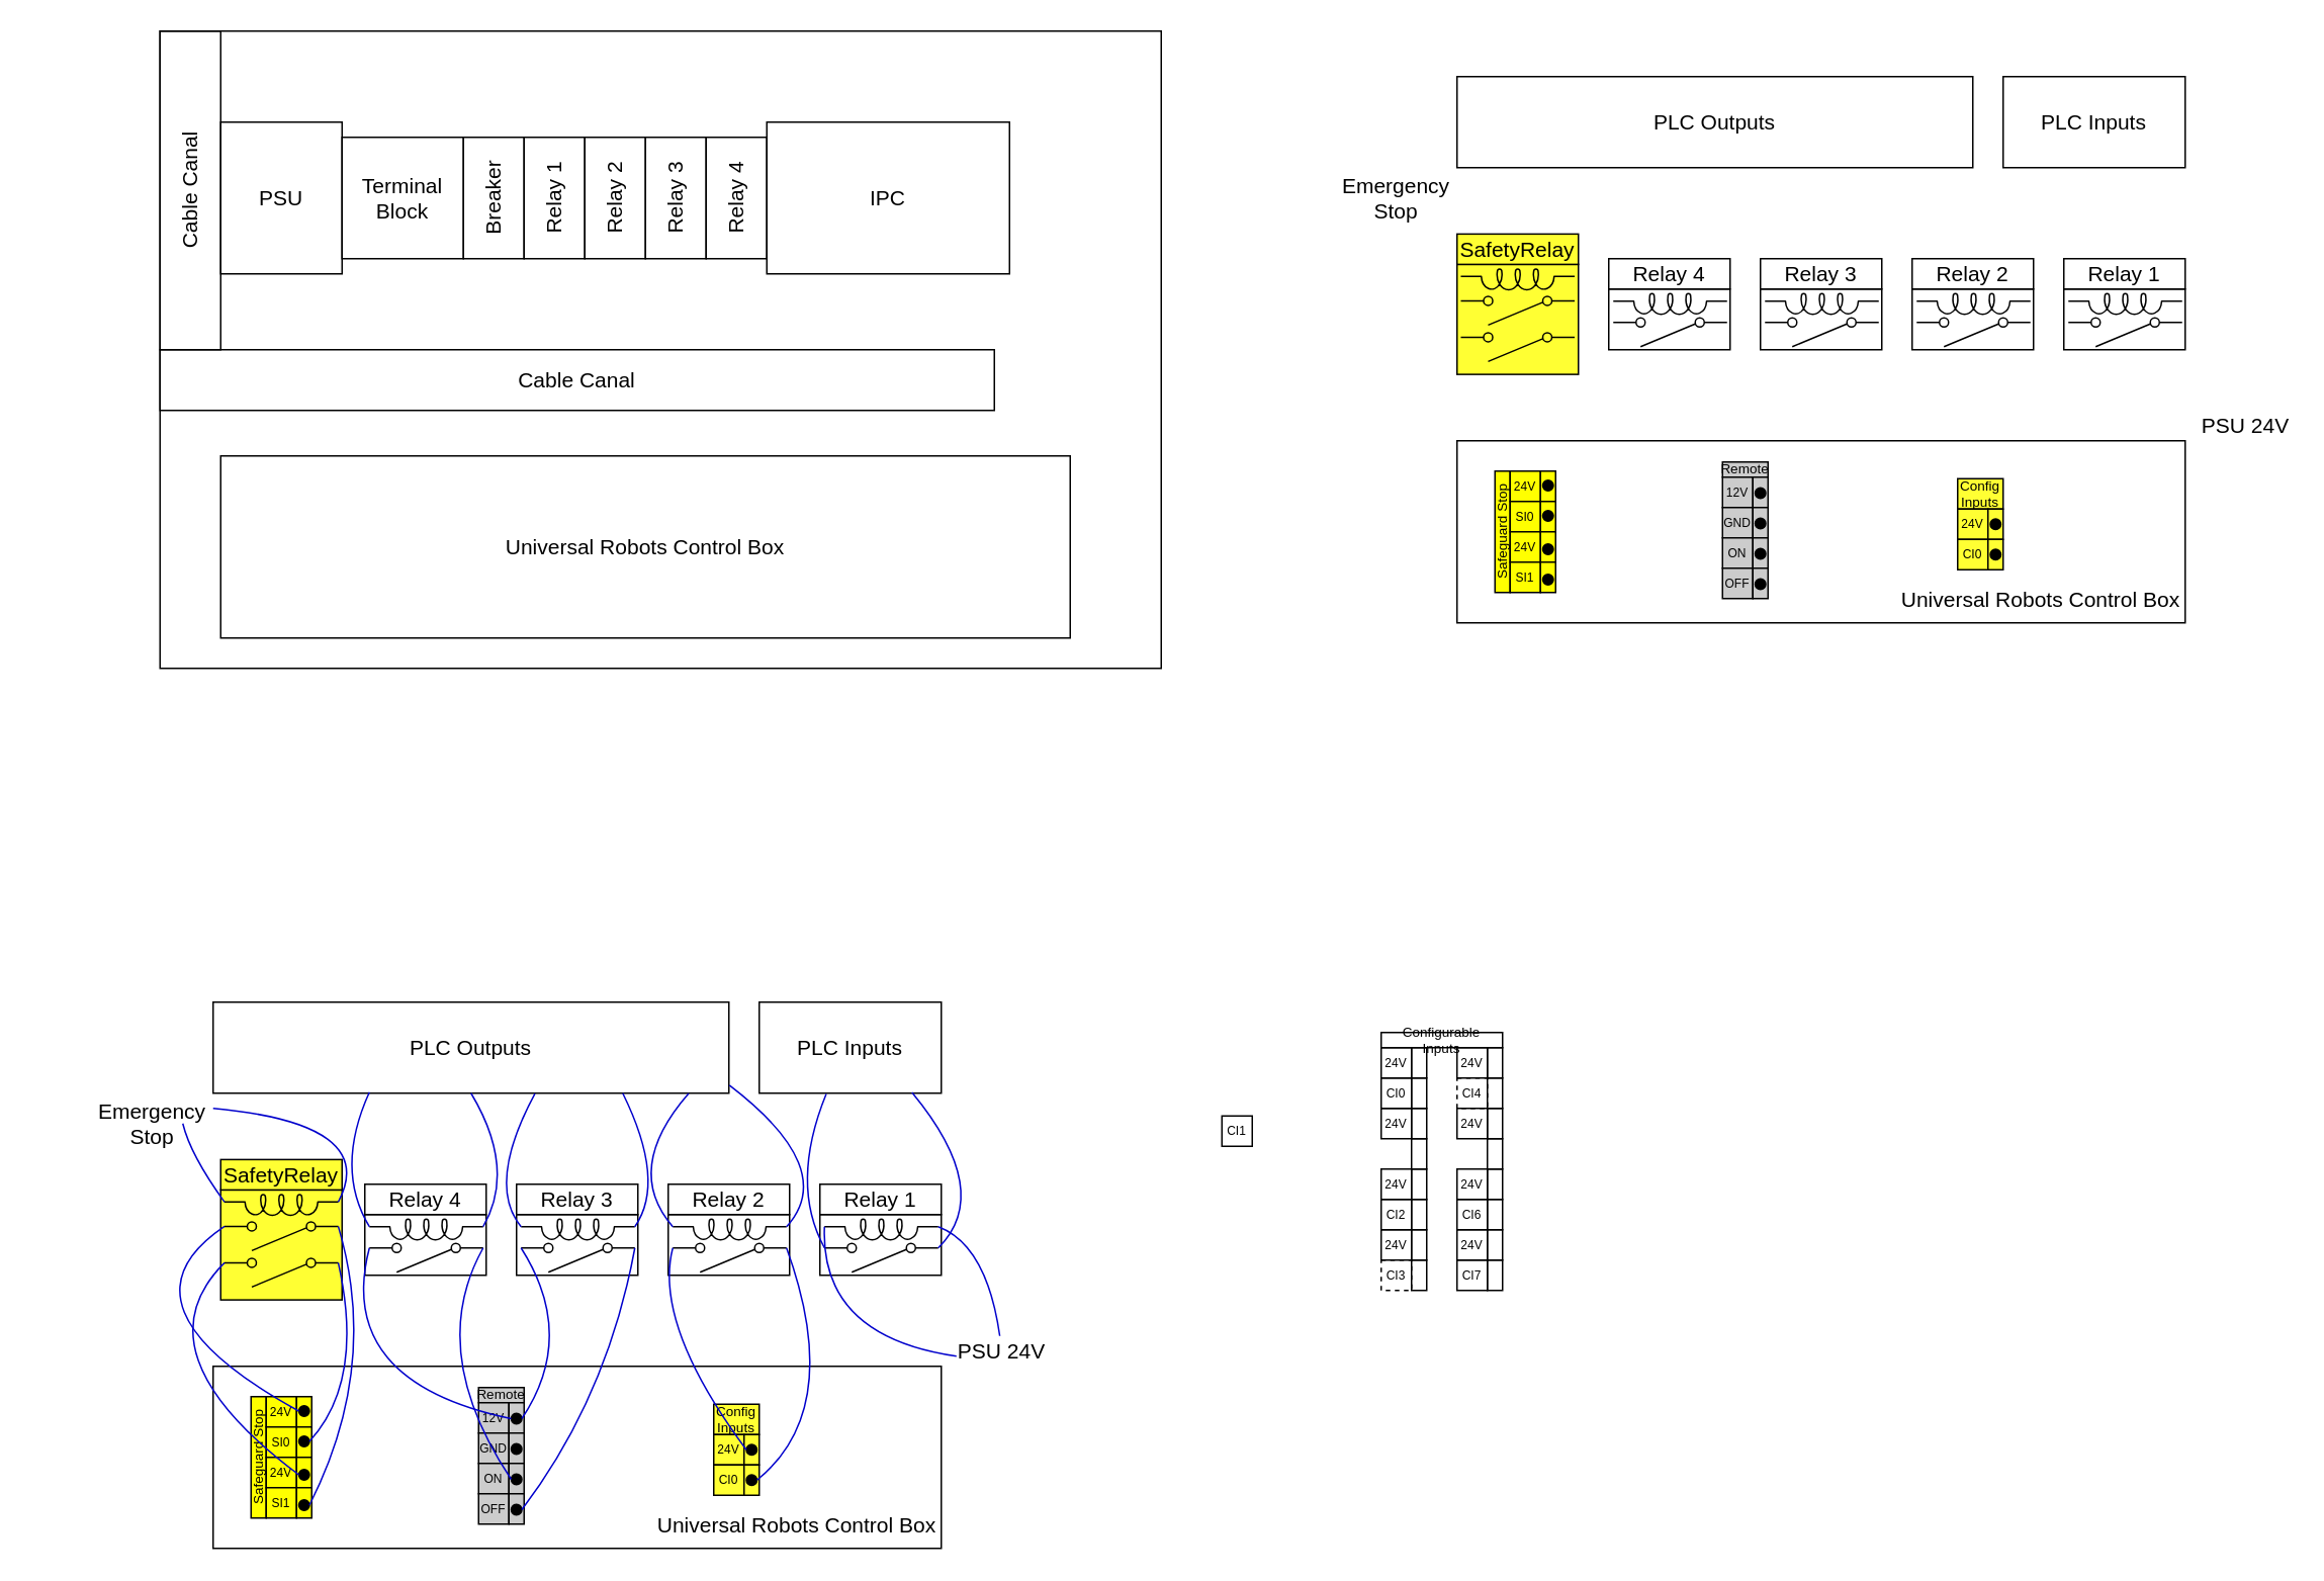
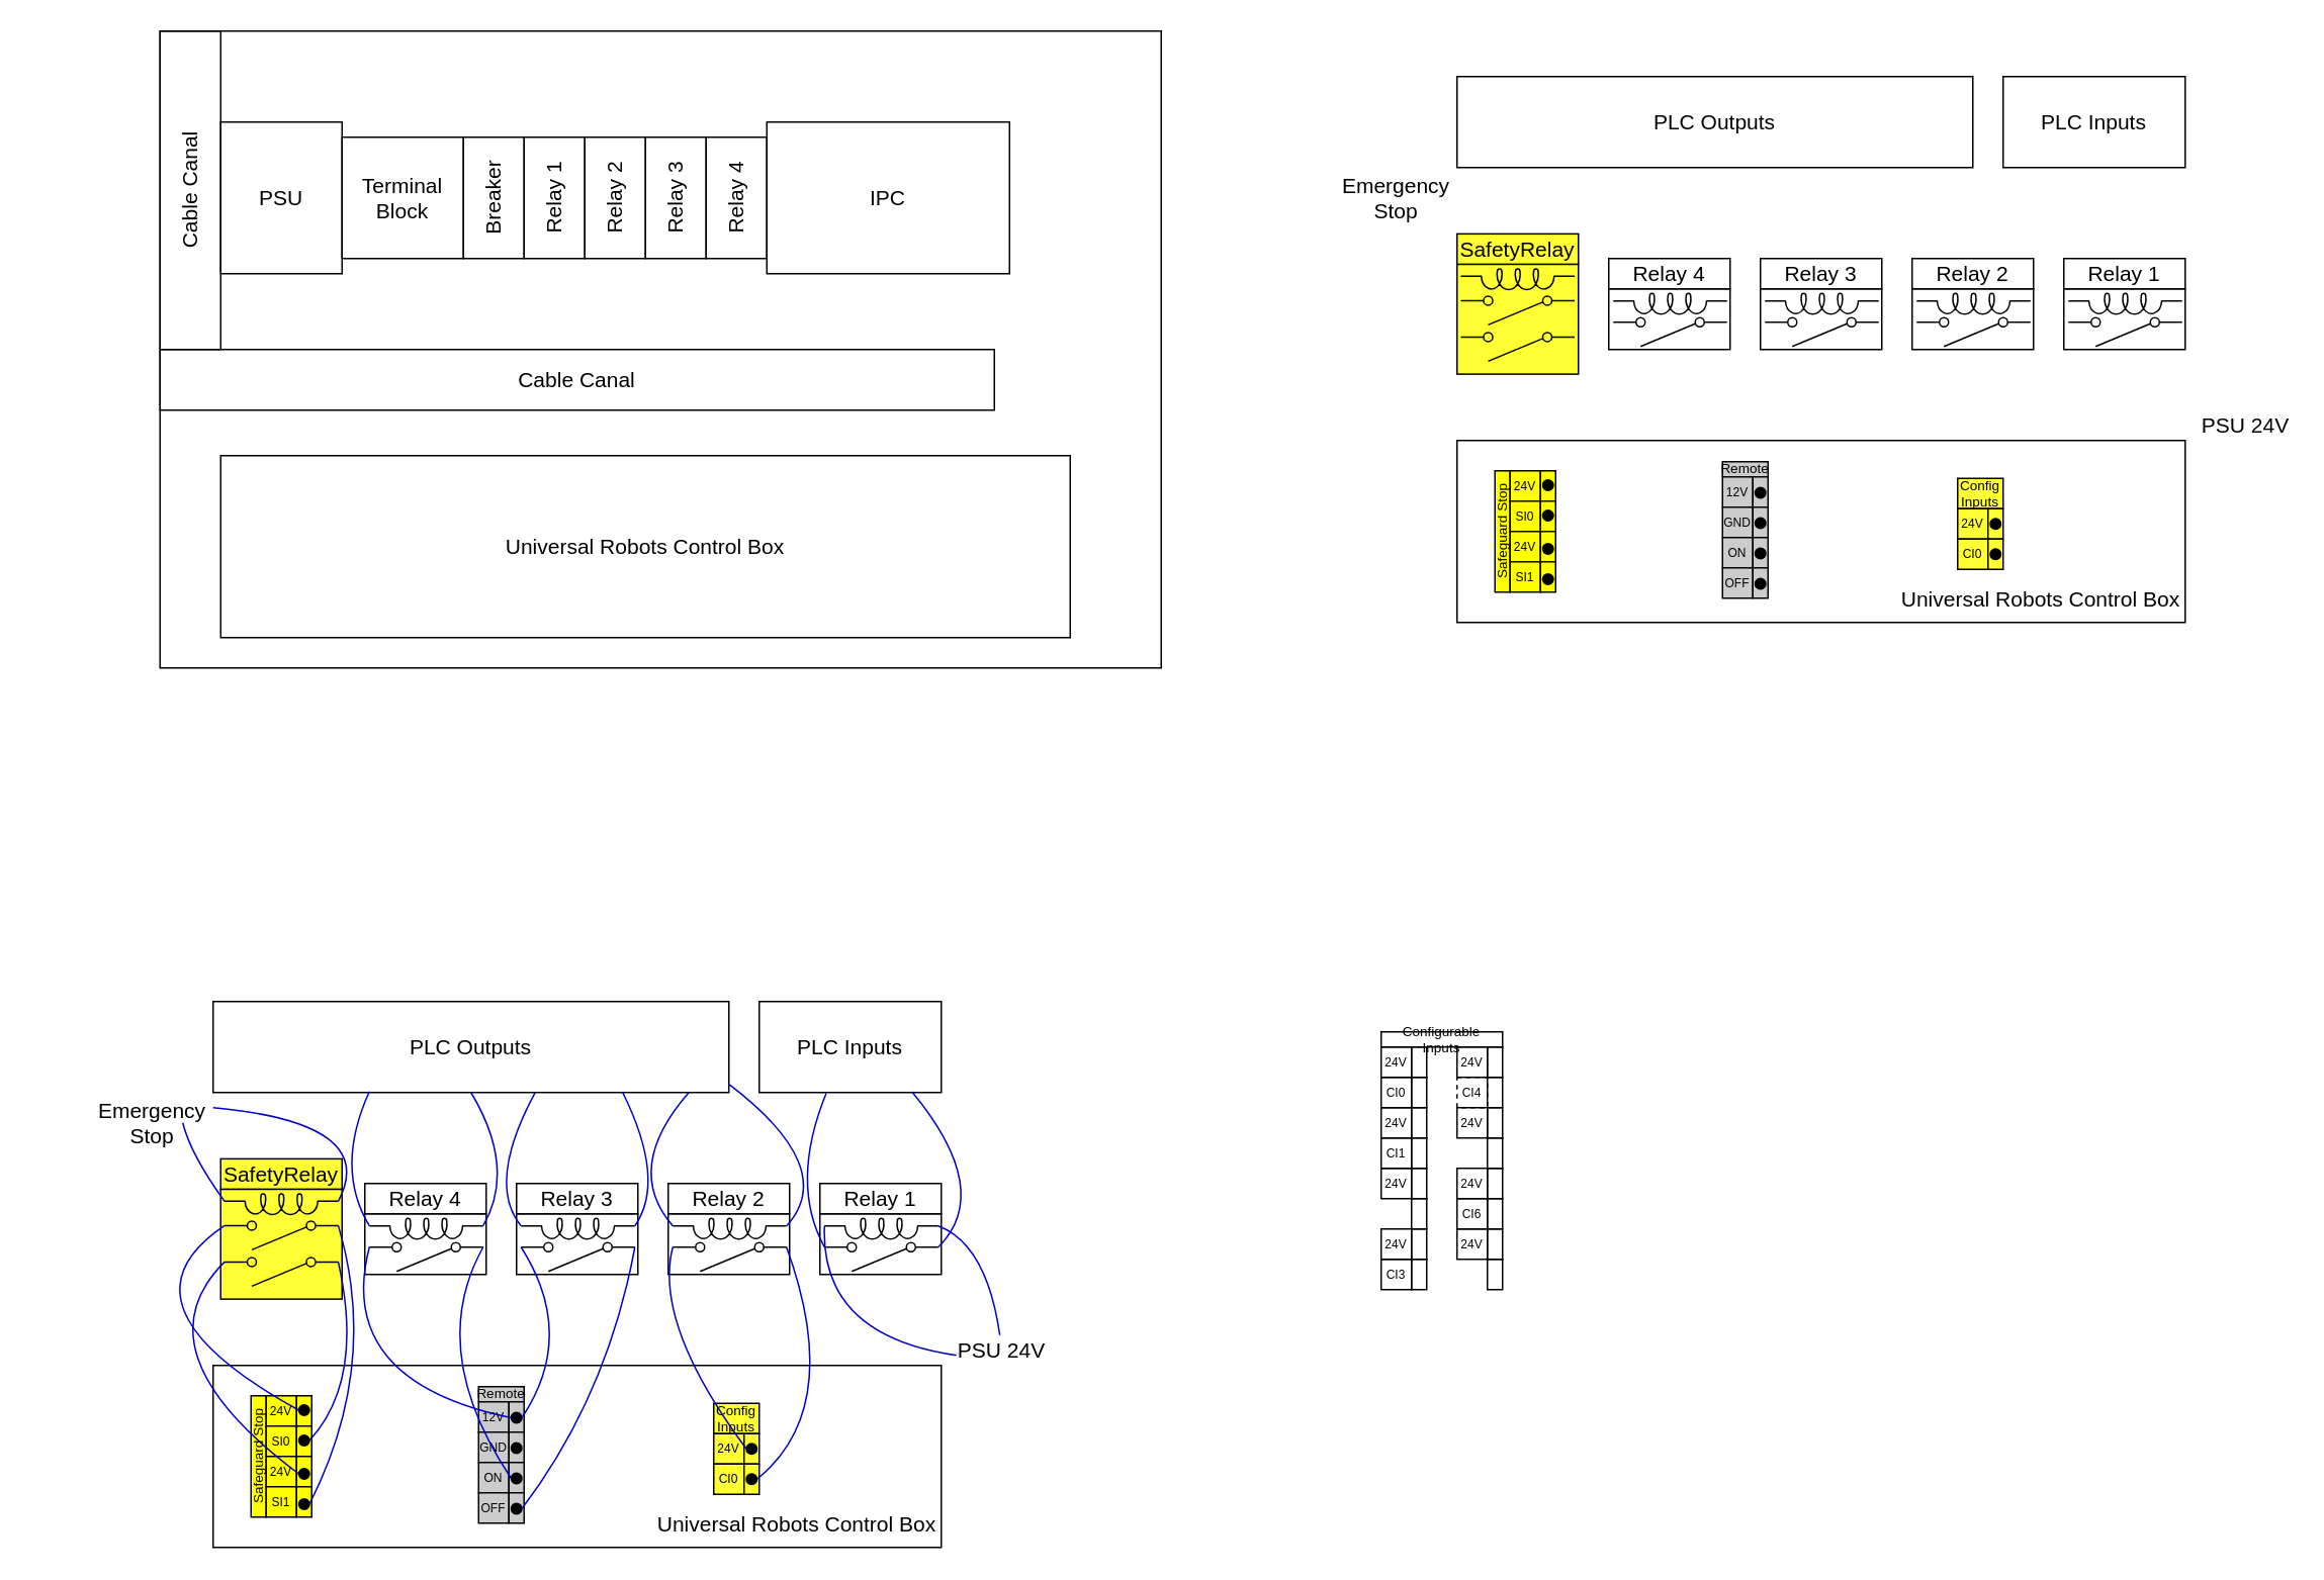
- <mxCell id="21" value="CI1" style="rounded=0;whiteSpace=wrap;html=1;fontSize=8;fillColor=none;" parent="1" vertex="1"><mxGeometry x="805" y="735" width="20" height="20" as="geometry" /></mxCell>
+ <mxCell id="21" value="CI1" style="rounded=0;whiteSpace=wrap;html=1;fontSize=8;fillColor=none;" parent="1" vertex="1"><mxGeometry x="910" y="750" width="20" height="20" as="geometry" /></mxCell>
- <mxCell id="27" value="CI2" style="rounded=0;whiteSpace=wrap;html=1;fontSize=8;fillColor=none;" parent="1" vertex="1"><mxGeometry x="910" y="790" width="20" height="20" as="geometry" /></mxCell>
- <mxCell id="29" value="CI3" style="rounded=0;whiteSpace=wrap;html=1;fontSize=8;fillColor=none;dashed=1;" parent="1" vertex="1"><mxGeometry x="910" y="830" width="20" height="20" as="geometry" /></mxCell>
+ <mxCell id="29" value="CI3" style="rounded=0;whiteSpace=wrap;html=1;fontSize=8;fillColor=none;" parent="1" vertex="1"><mxGeometry x="910" y="830" width="20" height="20" as="geometry" /></mxCell>
- <mxCell id="44" value="CI7" style="rounded=0;whiteSpace=wrap;html=1;fontSize=8;fillColor=none;" parent="1" vertex="1"><mxGeometry x="960" y="830" width="20" height="20" as="geometry" /></mxCell>
